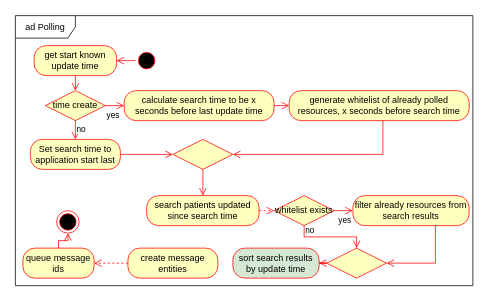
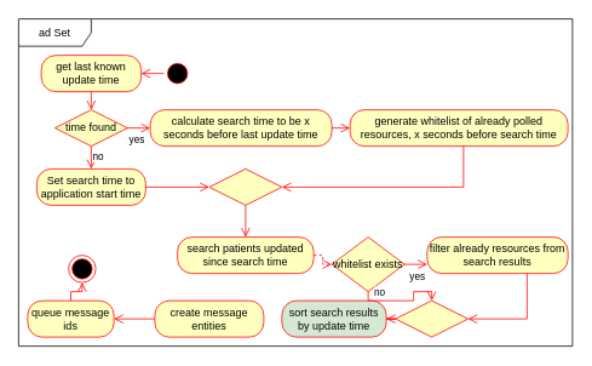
- <mxCell id="2" value="ad Polling" style="shape=umlFrame;whiteSpace=wrap;html=1;width=80;height=30;" vertex="1" parent="1"><mxGeometry x="20" y="20" width="610" height="360" as="geometry" /></mxCell>
+ <mxCell id="2" value="ad Set" style="shape=umlFrame;whiteSpace=wrap;html=1;width=80;height=30;" vertex="1" parent="1"><mxGeometry x="20" y="20" width="610" height="360" as="geometry" /></mxCell>
- <mxCell id="5" value="get start known update time" style="rounded=1;whiteSpace=wrap;html=1;arcSize=40;fontColor=#000000;fillColor=#ffffc0;strokeColor=#ff0000;" vertex="1" parent="1"><mxGeometry x="45" y="60" width="110" height="40" as="geometry" /></mxCell>
+ <mxCell id="5" value="get last known update time" style="rounded=1;whiteSpace=wrap;html=1;arcSize=40;fontColor=#000000;fillColor=#ffffc0;strokeColor=#ff0000;" vertex="1" parent="1"><mxGeometry x="45" y="60" width="110" height="40" as="geometry" /></mxCell>
- <mxCell id="7" value="time create" style="rhombus;whiteSpace=wrap;html=1;fillColor=#ffffc0;strokeColor=#ff0000;" vertex="1" parent="1"><mxGeometry x="60" y="120" width="80" height="40" as="geometry" /></mxCell>
+ <mxCell id="7" value="time found" style="rhombus;whiteSpace=wrap;html=1;fillColor=#ffffc0;strokeColor=#ff0000;" vertex="1" parent="1"><mxGeometry x="60" y="120" width="80" height="40" as="geometry" /></mxCell>
- <mxCell id="16" value="Set search time to application start last" style="rounded=1;whiteSpace=wrap;html=1;arcSize=40;fontColor=#000000;fillColor=#ffffc0;strokeColor=#ff0000;" vertex="1" parent="1"><mxGeometry x="40" y="185" width="120" height="40" as="geometry" /></mxCell>
+ <mxCell id="16" value="Set search time to application start time" style="rounded=1;whiteSpace=wrap;html=1;arcSize=40;fontColor=#000000;fillColor=#ffffc0;strokeColor=#ff0000;" vertex="1" parent="1"><mxGeometry x="40" y="185" width="120" height="40" as="geometry" /></mxCell>
- <mxCell id="23" value="whitelist exists" style="rhombus;whiteSpace=wrap;html=1;fillColor=#ffffc0;strokeColor=#ff0000;" vertex="1" parent="1"><mxGeometry x="365" y="260" width="80" height="40" as="geometry" /></mxCell>
+ <mxCell id="23" value="whitelist exists" style="rhombus;whiteSpace=wrap;html=1;fillColor=#ffffc0;strokeColor=#ff0000;" vertex="1" parent="1"><mxGeometry x="365" y="260" width="80" height="60" as="geometry" /></mxCell>
- <mxCell id="29" value="" style="edgeStyle=orthogonalEdgeStyle;html=1;verticalAlign=bottom;endArrow=open;endSize=8;strokeColor=#ff0000;rounded=0;dashed=1;" edge="1" source="28" parent="1" target="30"><mxGeometry relative="1" as="geometry"><mxPoint x="-85" y="440" as="targetPoint" /></mxGeometry></mxCell>
+ <mxCell id="29" value="" style="edgeStyle=orthogonalEdgeStyle;html=1;verticalAlign=bottom;endArrow=open;endSize=8;strokeColor=#ff0000;rounded=0;" edge="1" source="28" parent="1" target="30"><mxGeometry relative="1" as="geometry"><mxPoint x="-85" y="440" as="targetPoint" /></mxGeometry></mxCell>
